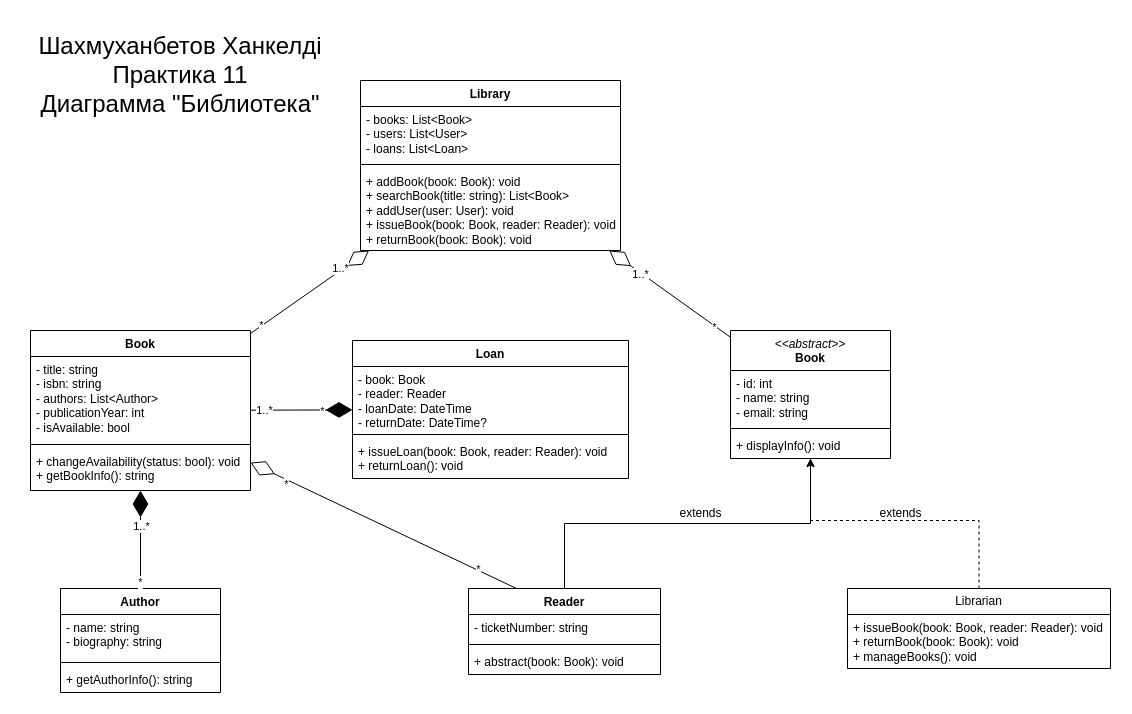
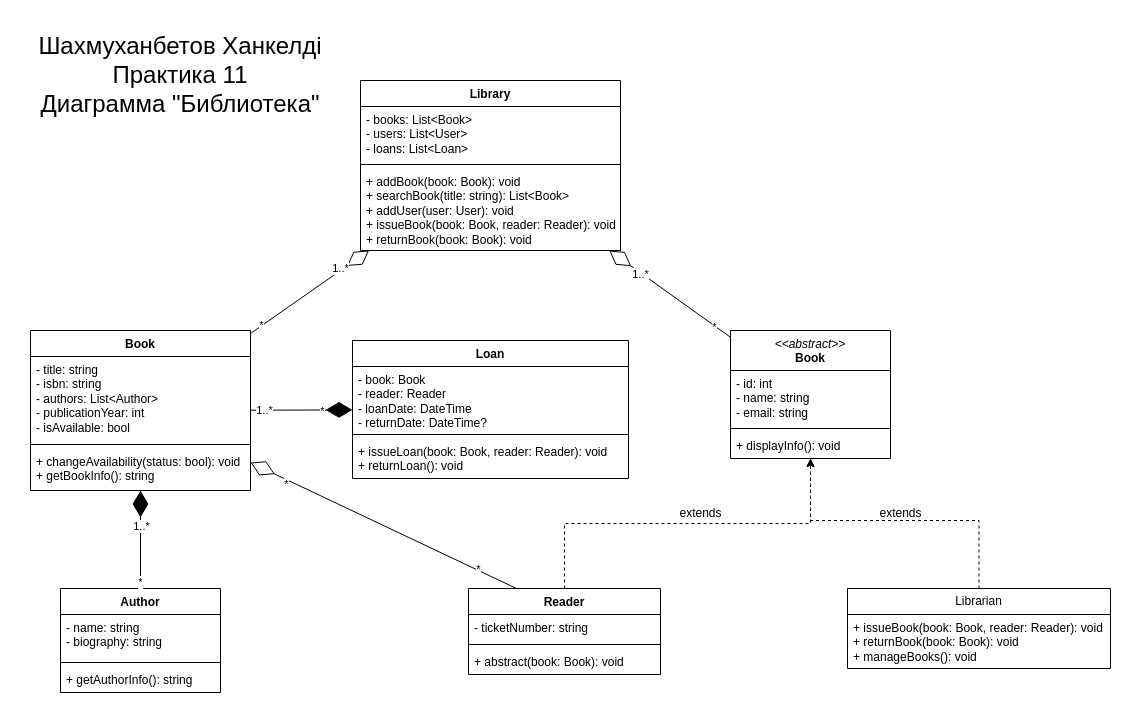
- <mxCell id="22" style="edgeStyle=orthogonalEdgeStyle;rounded=0;orthogonalLoop=1;jettySize=auto;html=1;exitX=0.5;exitY=0;exitDx=0;exitDy=0;dashed=0;" parent="1" source="23" target="10" edge="1"><mxGeometry relative="1" as="geometry" /></mxCell>
+ <mxCell id="22" style="edgeStyle=orthogonalEdgeStyle;rounded=0;orthogonalLoop=1;jettySize=auto;html=1;exitX=0.5;exitY=0;exitDx=0;exitDy=0;dashed=1;" parent="1" source="23" target="10" edge="1"><mxGeometry relative="1" as="geometry" /></mxCell>
